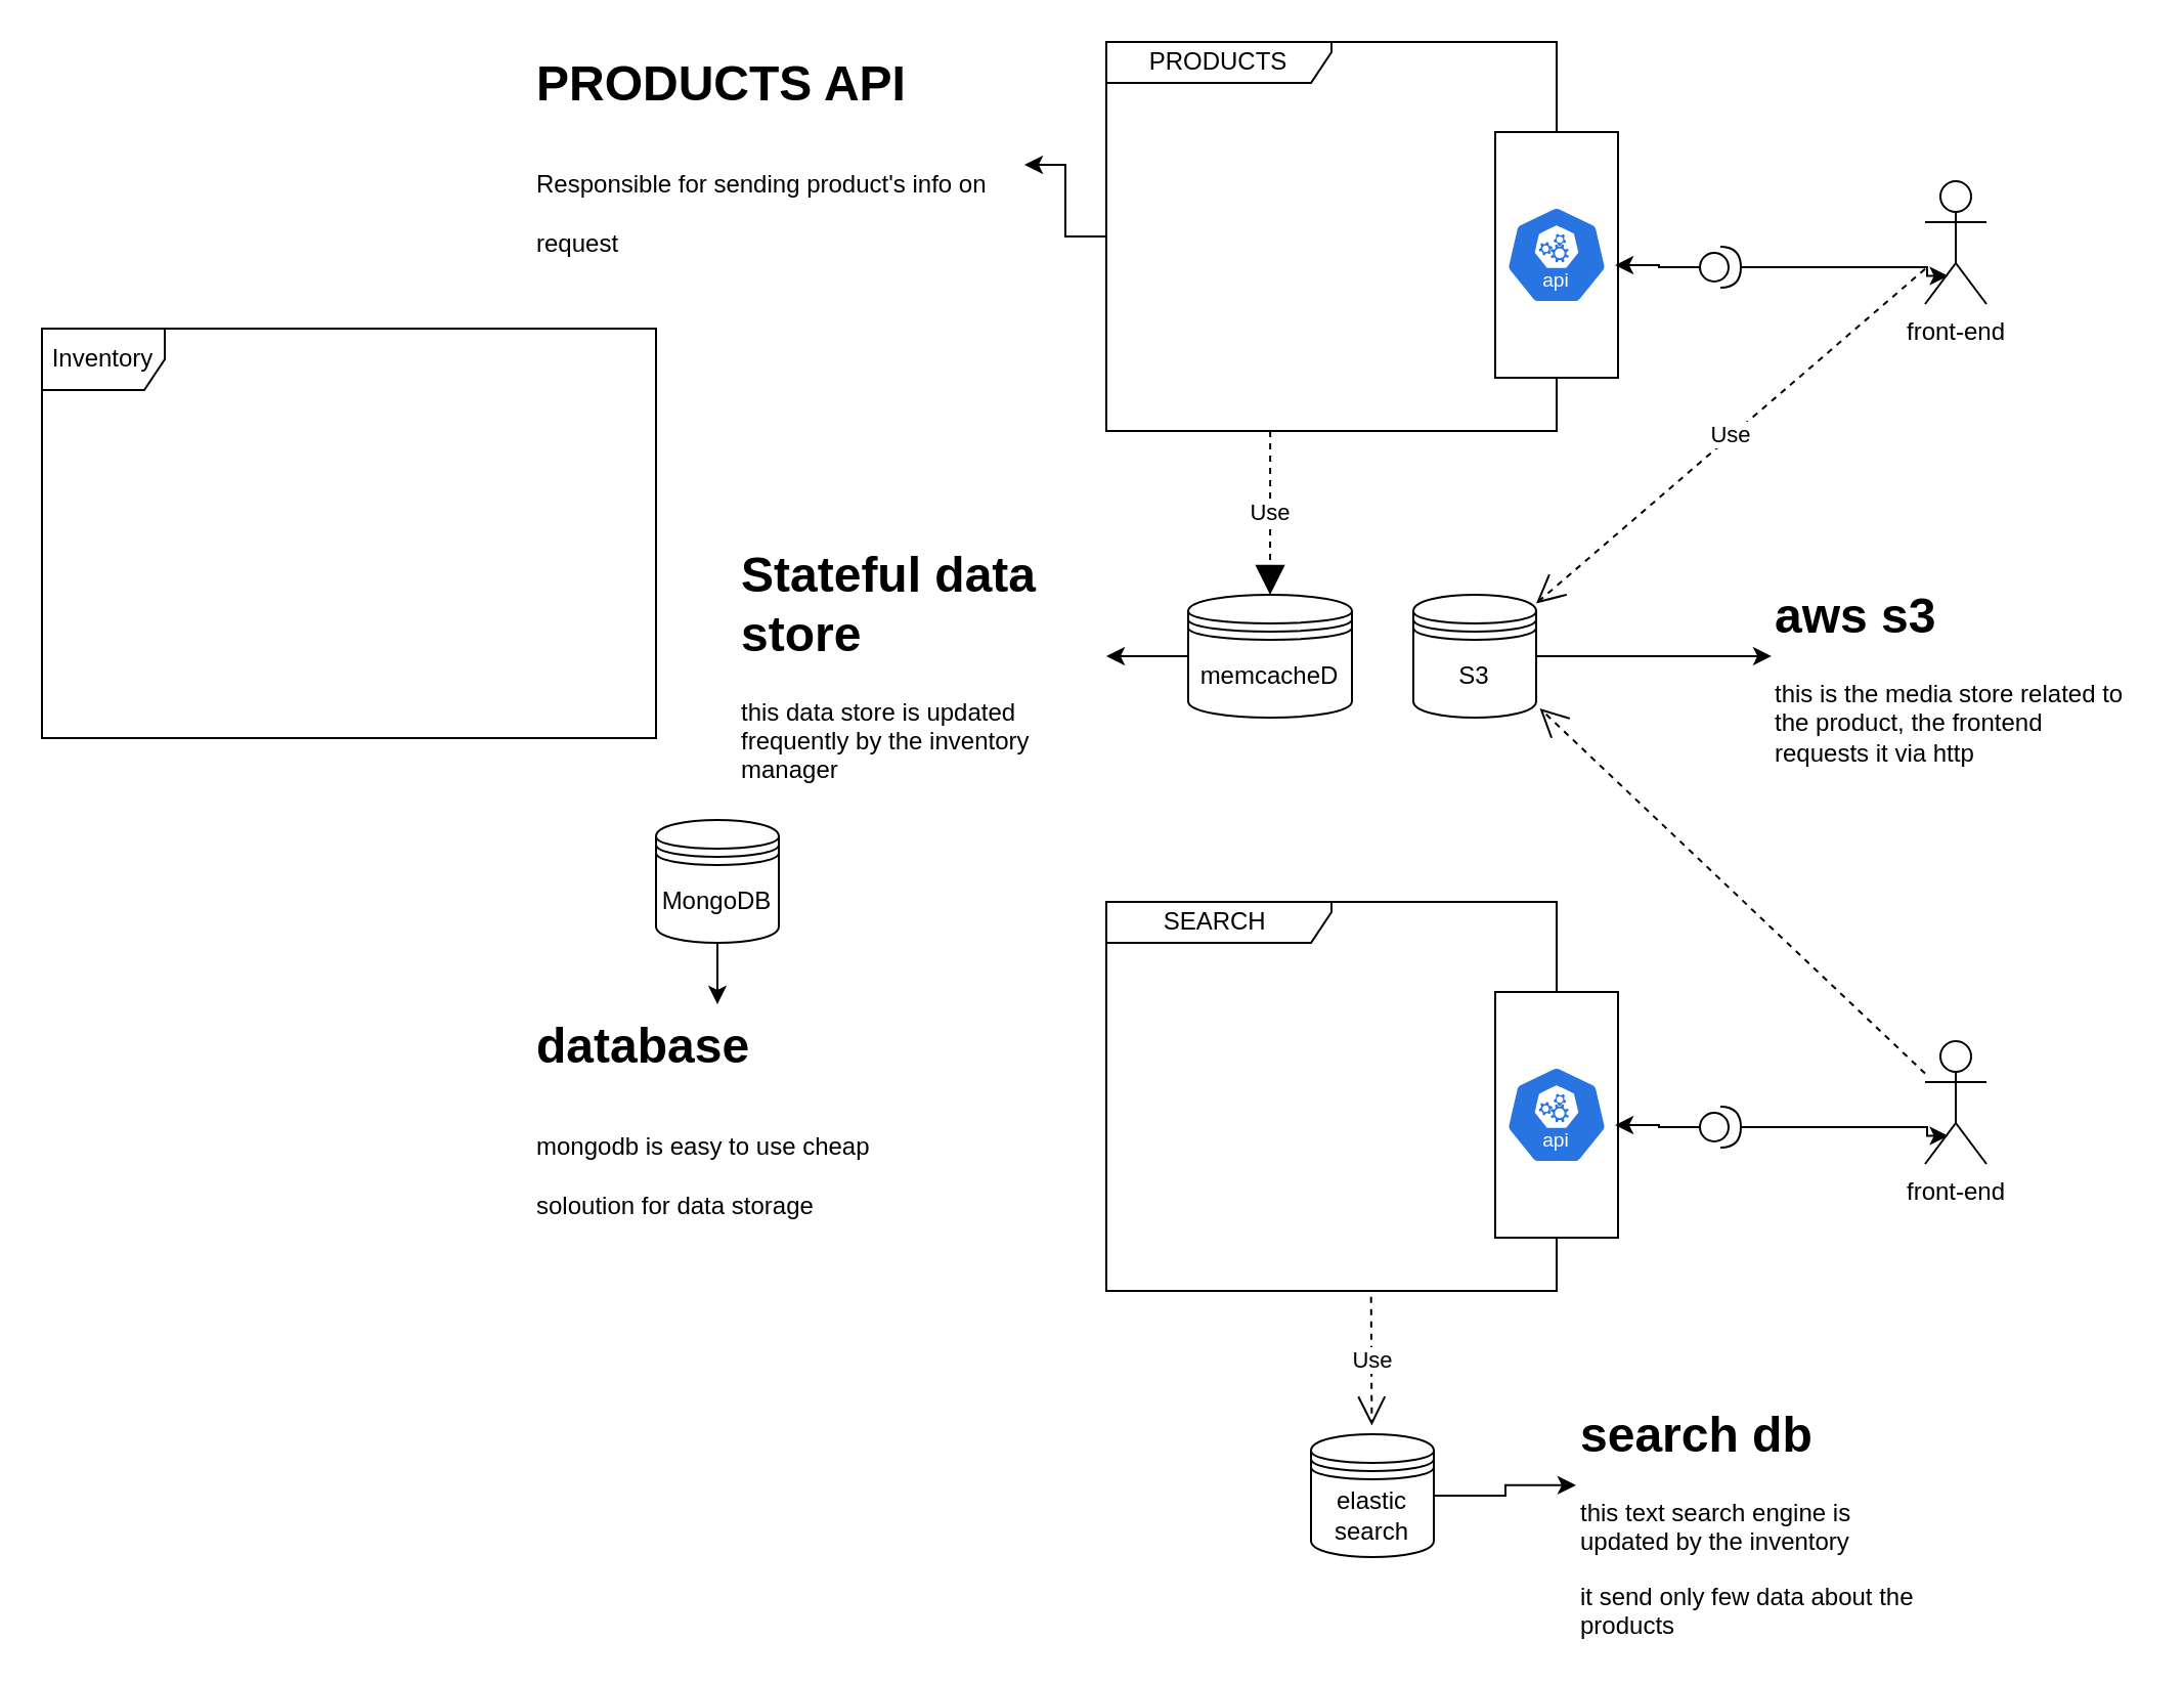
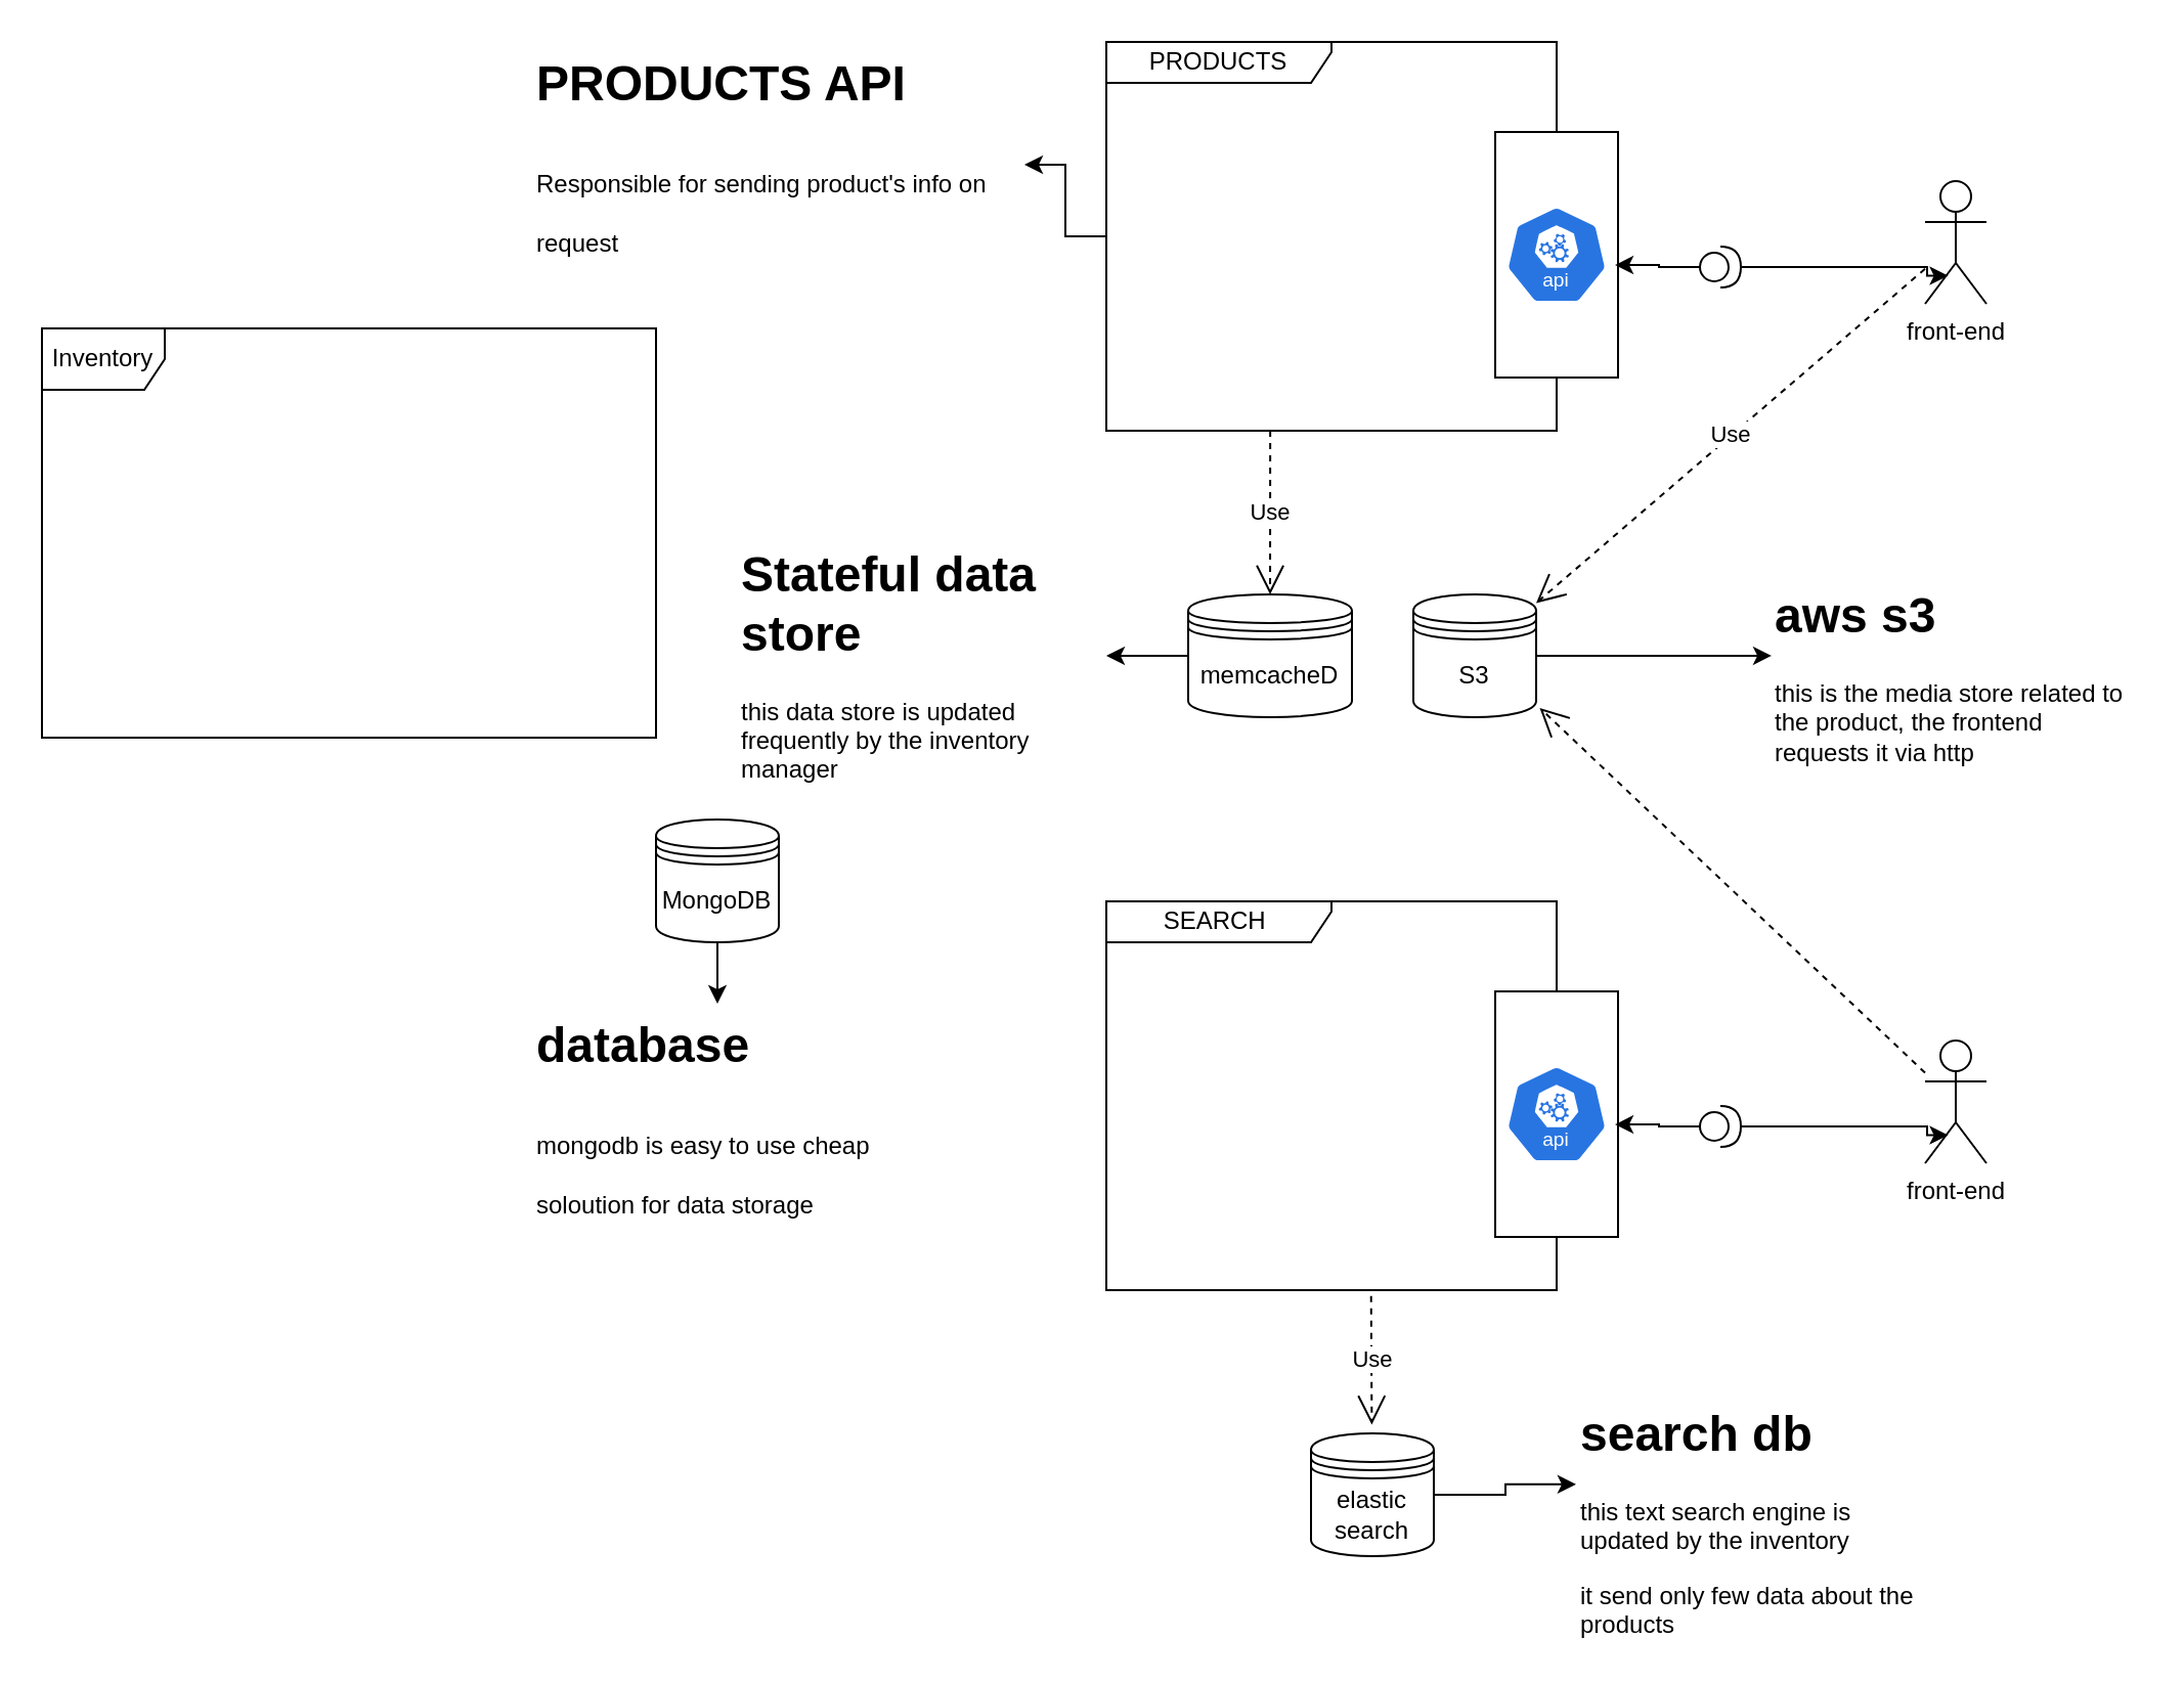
- <mxCell id="11" value="Use" style="endArrow=block;endSize=12;dashed=1;html=1;rounded=0;exitX=0.364;exitY=1;exitDx=0;exitDy=0;exitPerimeter=0;" edge="1" parent="1" source="3" target="12"><mxGeometry width="160" relative="1" as="geometry"><mxPoint x="590" y="230" as="sourcePoint" /><mxPoint x="750" y="230" as="targetPoint" /><mxPoint as="offset" /></mxGeometry></mxCell>
+ <mxCell id="11" value="Use" style="endArrow=open;endSize=12;dashed=1;html=1;rounded=0;exitX=0.364;exitY=1;exitDx=0;exitDy=0;exitPerimeter=0;" edge="1" parent="1" source="3" target="12"><mxGeometry width="160" relative="1" as="geometry"><mxPoint x="590" y="230" as="sourcePoint" /><mxPoint x="750" y="230" as="targetPoint" /><mxPoint as="offset" /></mxGeometry></mxCell>
